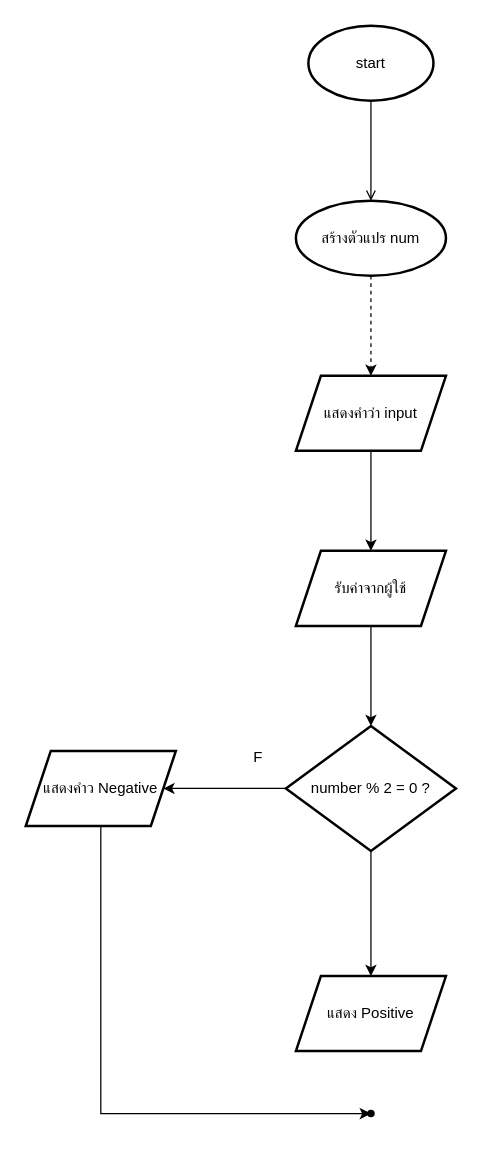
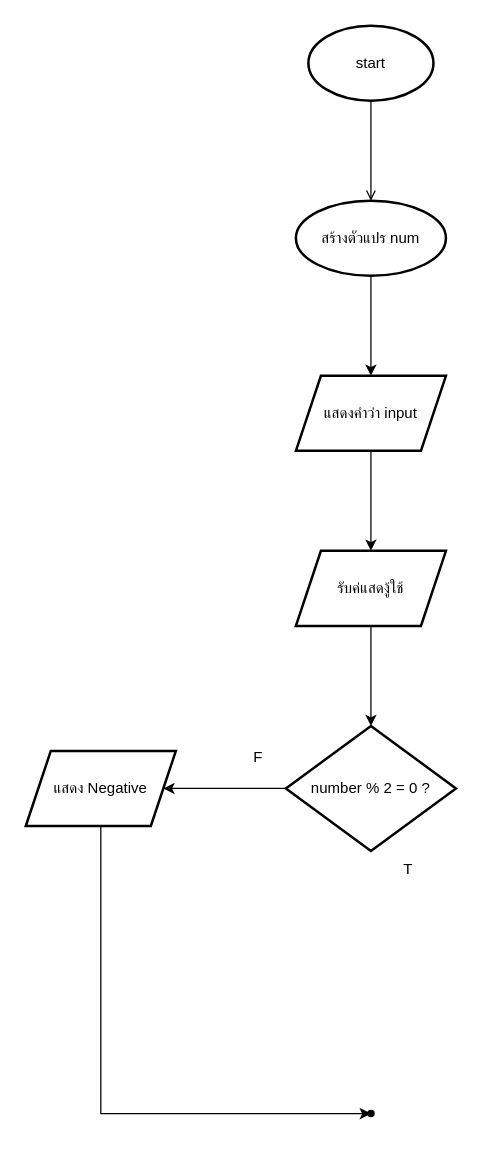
- <mxCell id="4" value="" style="edgeStyle=orthogonalEdgeStyle;rounded=0;orthogonalLoop=1;jettySize=auto;html=1;dashed=1;" edge="1" parent="1" source="5" target="7"><mxGeometry relative="1" as="geometry" /></mxCell>
+ <mxCell id="4" value="" style="edgeStyle=orthogonalEdgeStyle;rounded=0;orthogonalLoop=1;jettySize=auto;html=1;" edge="1" parent="1" source="5" target="7"><mxGeometry relative="1" as="geometry" /></mxCell>
- <mxCell id="9" value="รับค่าจากผู้ใช้" style="shape=parallelogram;perimeter=parallelogramPerimeter;whiteSpace=wrap;html=1;fixedSize=1;strokeWidth=2;" vertex="1" parent="1"><mxGeometry x="236" y="440" width="120" height="60" as="geometry" /></mxCell>
+ <mxCell id="9" value="รับค่แสดงู้ใช้" style="shape=parallelogram;perimeter=parallelogramPerimeter;whiteSpace=wrap;html=1;fixedSize=1;strokeWidth=2;" vertex="1" parent="1"><mxGeometry x="236" y="440" width="120" height="60" as="geometry" /></mxCell>
- <mxCell id="14" value="แสดงคำว Negative" style="shape=parallelogram;perimeter=parallelogramPerimeter;whiteSpace=wrap;html=1;fixedSize=1;strokeWidth=2;" vertex="1" parent="1"><mxGeometry x="20" y="600" width="120" height="60" as="geometry" /></mxCell>
+ <mxCell id="14" value="แสดง Negative" style="shape=parallelogram;perimeter=parallelogramPerimeter;whiteSpace=wrap;html=1;fixedSize=1;strokeWidth=2;" vertex="1" parent="1"><mxGeometry x="20" y="600" width="120" height="60" as="geometry" /></mxCell>
+ <mxCell id="15" value="T" style="text;html=1;align=center;verticalAlign=middle;whiteSpace=wrap;rounded=0;" vertex="1" parent="1"><mxGeometry x="296" y="680" width="60" height="30" as="geometry" /></mxCell>
- <mxCell id="10" value="" style="edgeStyle=orthogonalEdgeStyle;rounded=0;orthogonalLoop=1;jettySize=auto;html=1;" edge="1" parent="1" source="12" target="13"><mxGeometry relative="1" as="geometry" /></mxCell>
- <mxCell id="13" value="แสดง Positive" style="shape=parallelogram;perimeter=parallelogramPerimeter;whiteSpace=wrap;html=1;fixedSize=1;strokeWidth=2;" vertex="1" parent="1"><mxGeometry x="236" y="780" width="120" height="60" as="geometry" /></mxCell>
